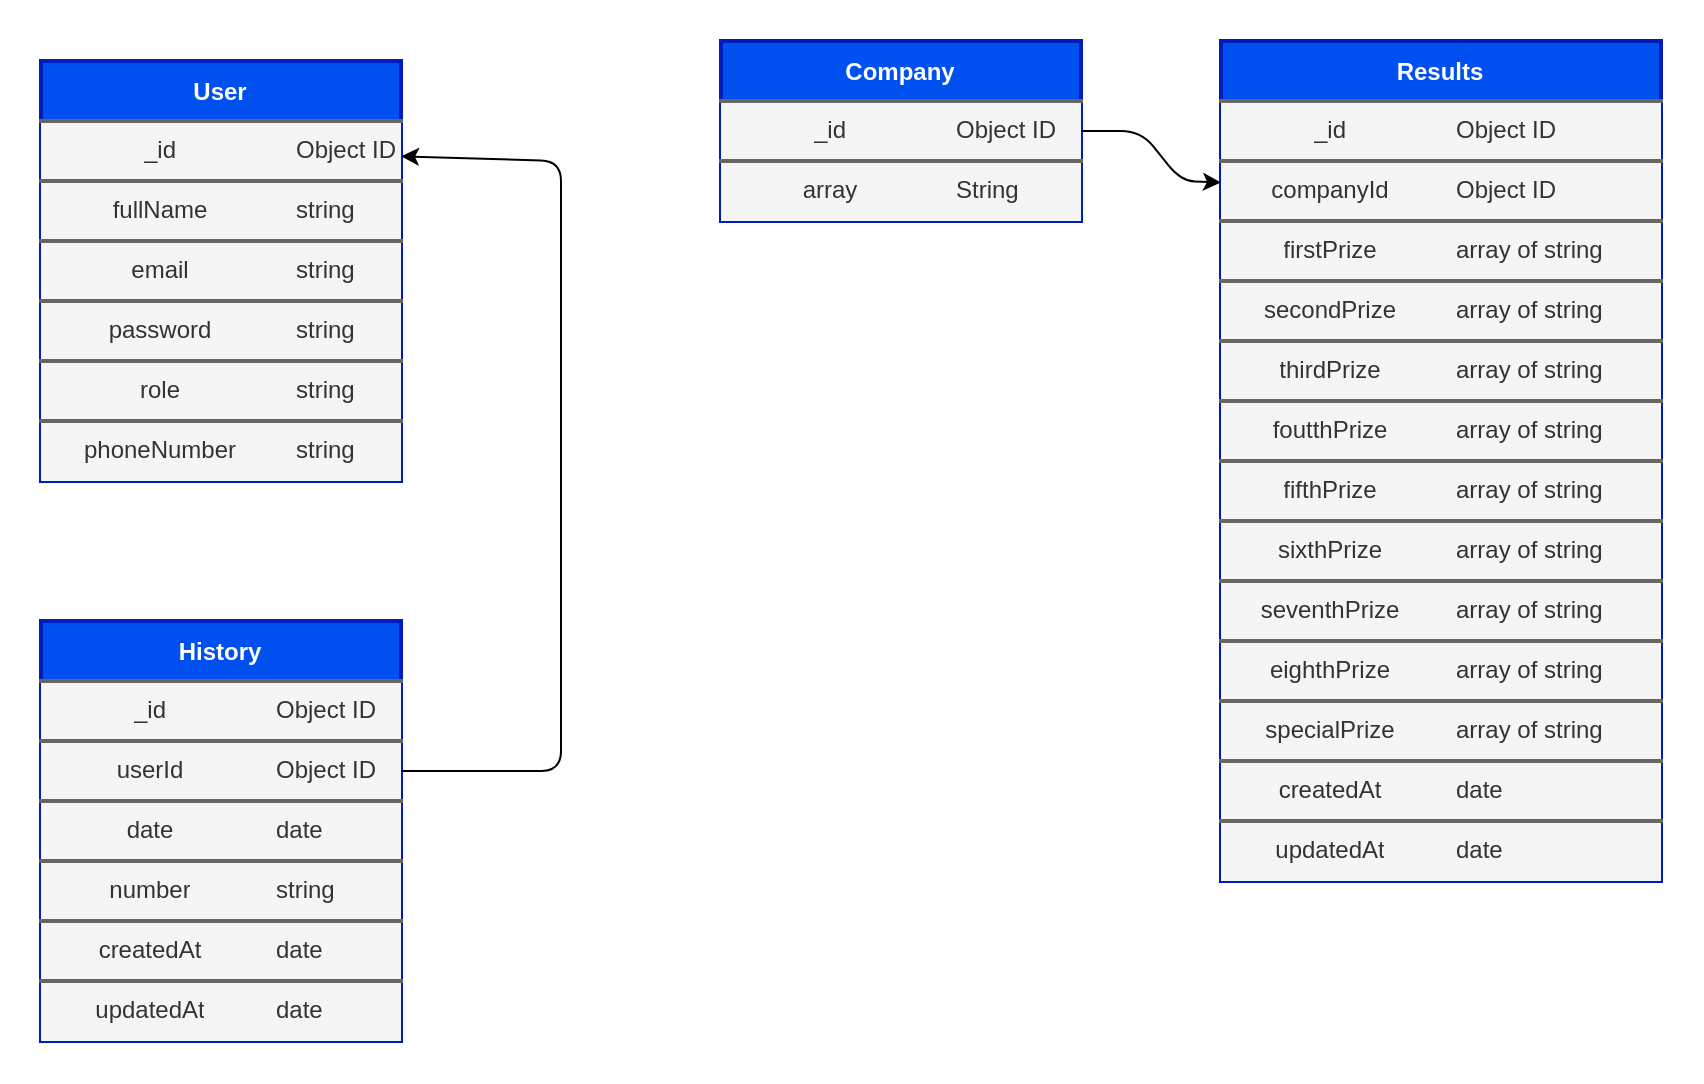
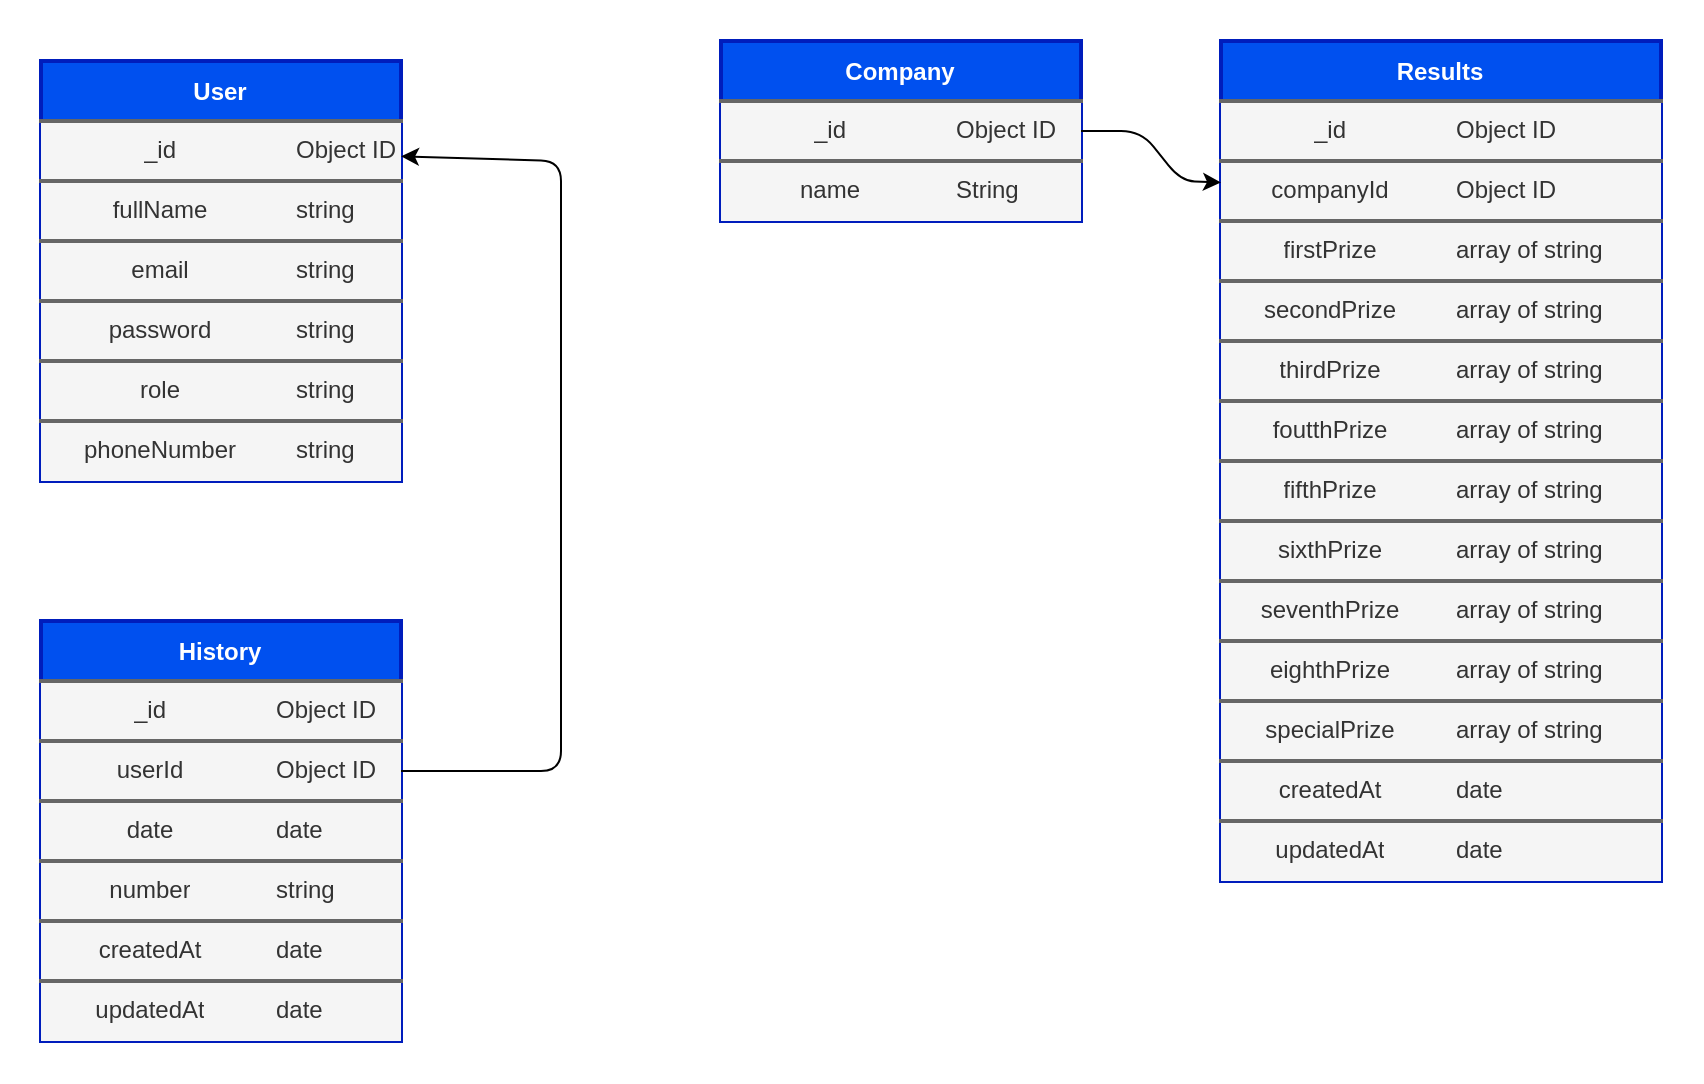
- <mxCell id="86" value="array" style="shape=partialRectangle;html=1;whiteSpace=wrap;connectable=0;fillColor=#f5f5f5;top=1;left=0;bottom=0;right=0;overflow=hidden;pointerEvents=1;fontColor=#333333;strokeColor=#666666;perimeterSpacing=0;strokeWidth=2;" vertex="1" parent="85"><mxGeometry width="110" height="30" as="geometry"><mxRectangle width="110" height="30" as="alternateBounds" /></mxGeometry></mxCell>
+ <mxCell id="86" value="name" style="shape=partialRectangle;html=1;whiteSpace=wrap;connectable=0;fillColor=#f5f5f5;top=1;left=0;bottom=0;right=0;overflow=hidden;pointerEvents=1;fontColor=#333333;strokeColor=#666666;perimeterSpacing=0;strokeWidth=2;" vertex="1" parent="85"><mxGeometry width="110" height="30" as="geometry"><mxRectangle width="110" height="30" as="alternateBounds" /></mxGeometry></mxCell>
